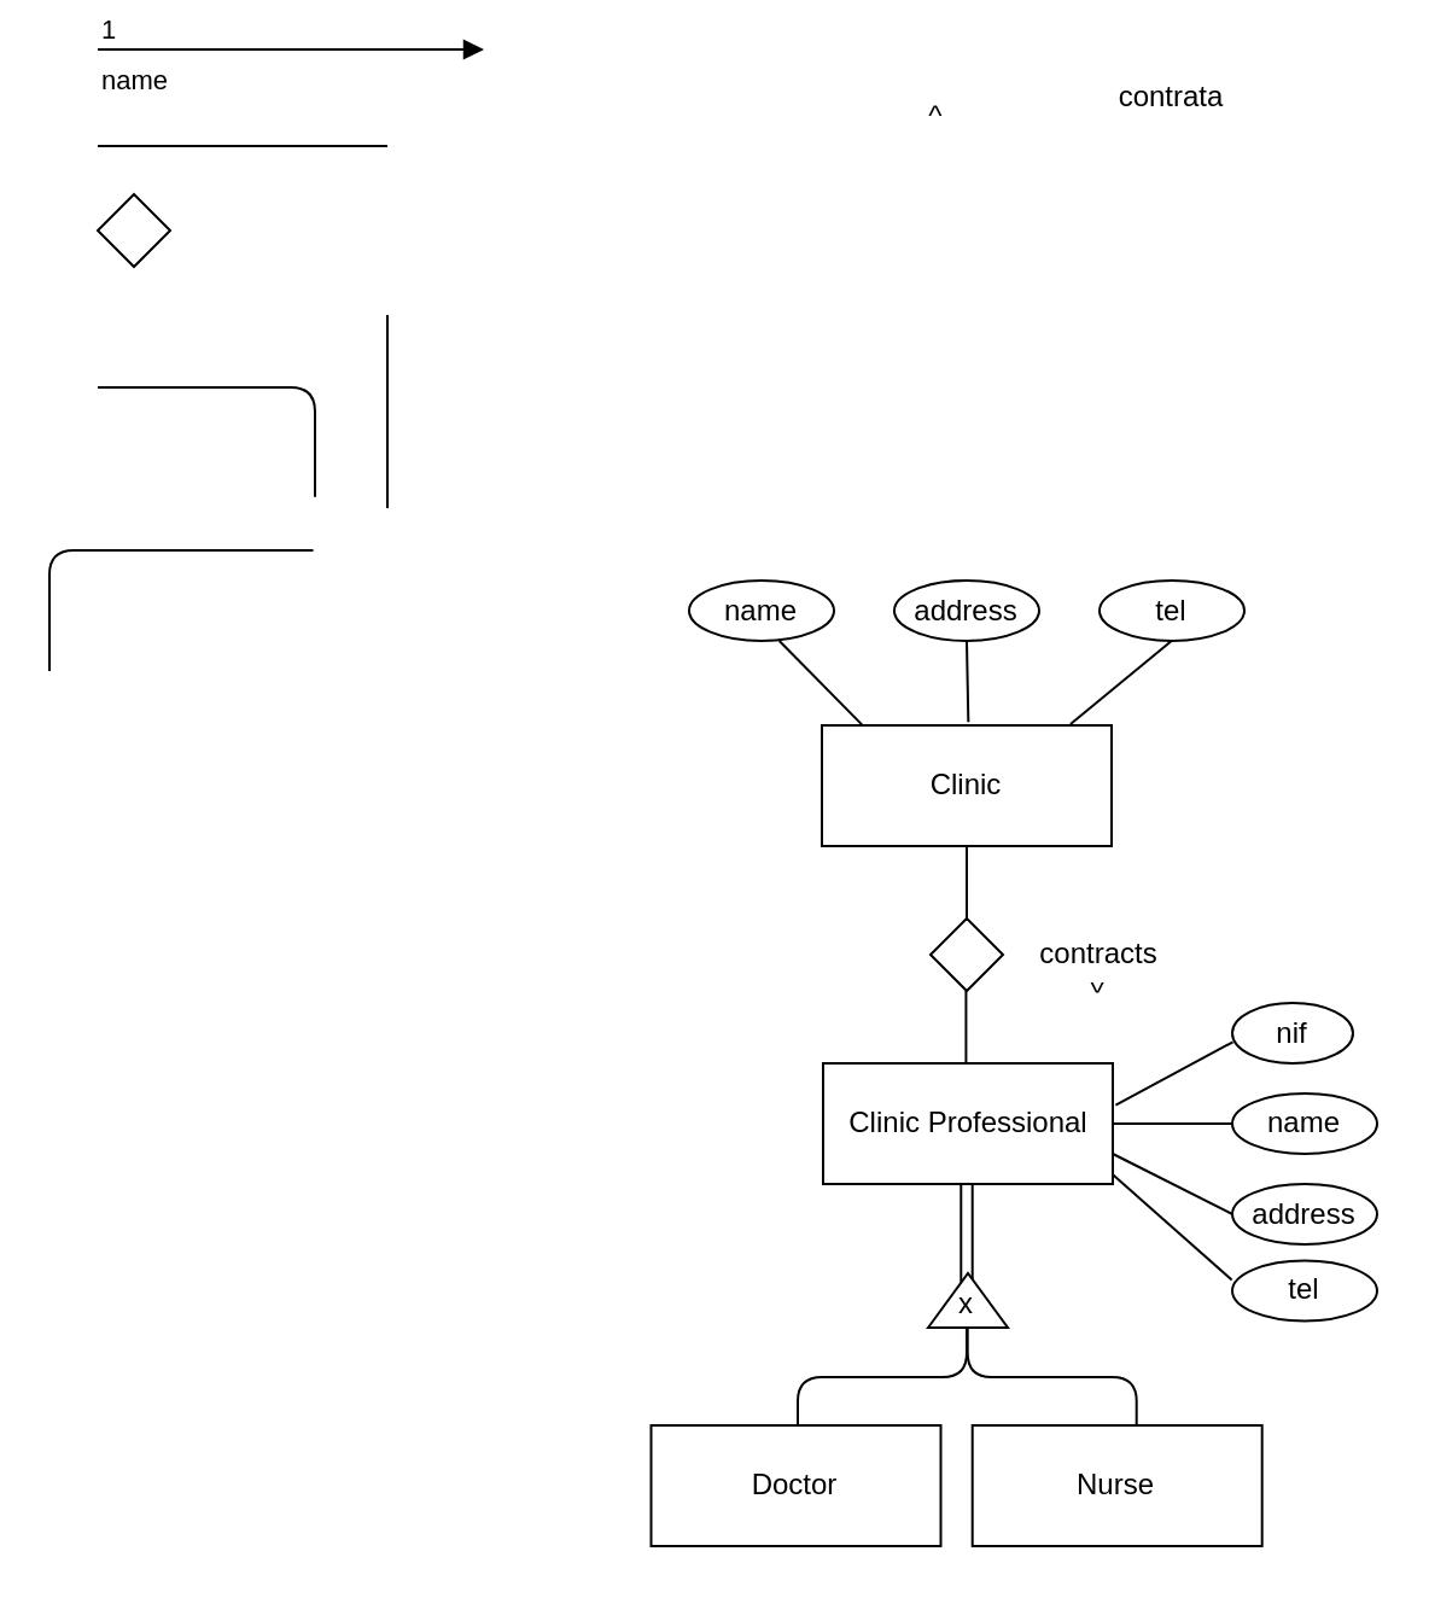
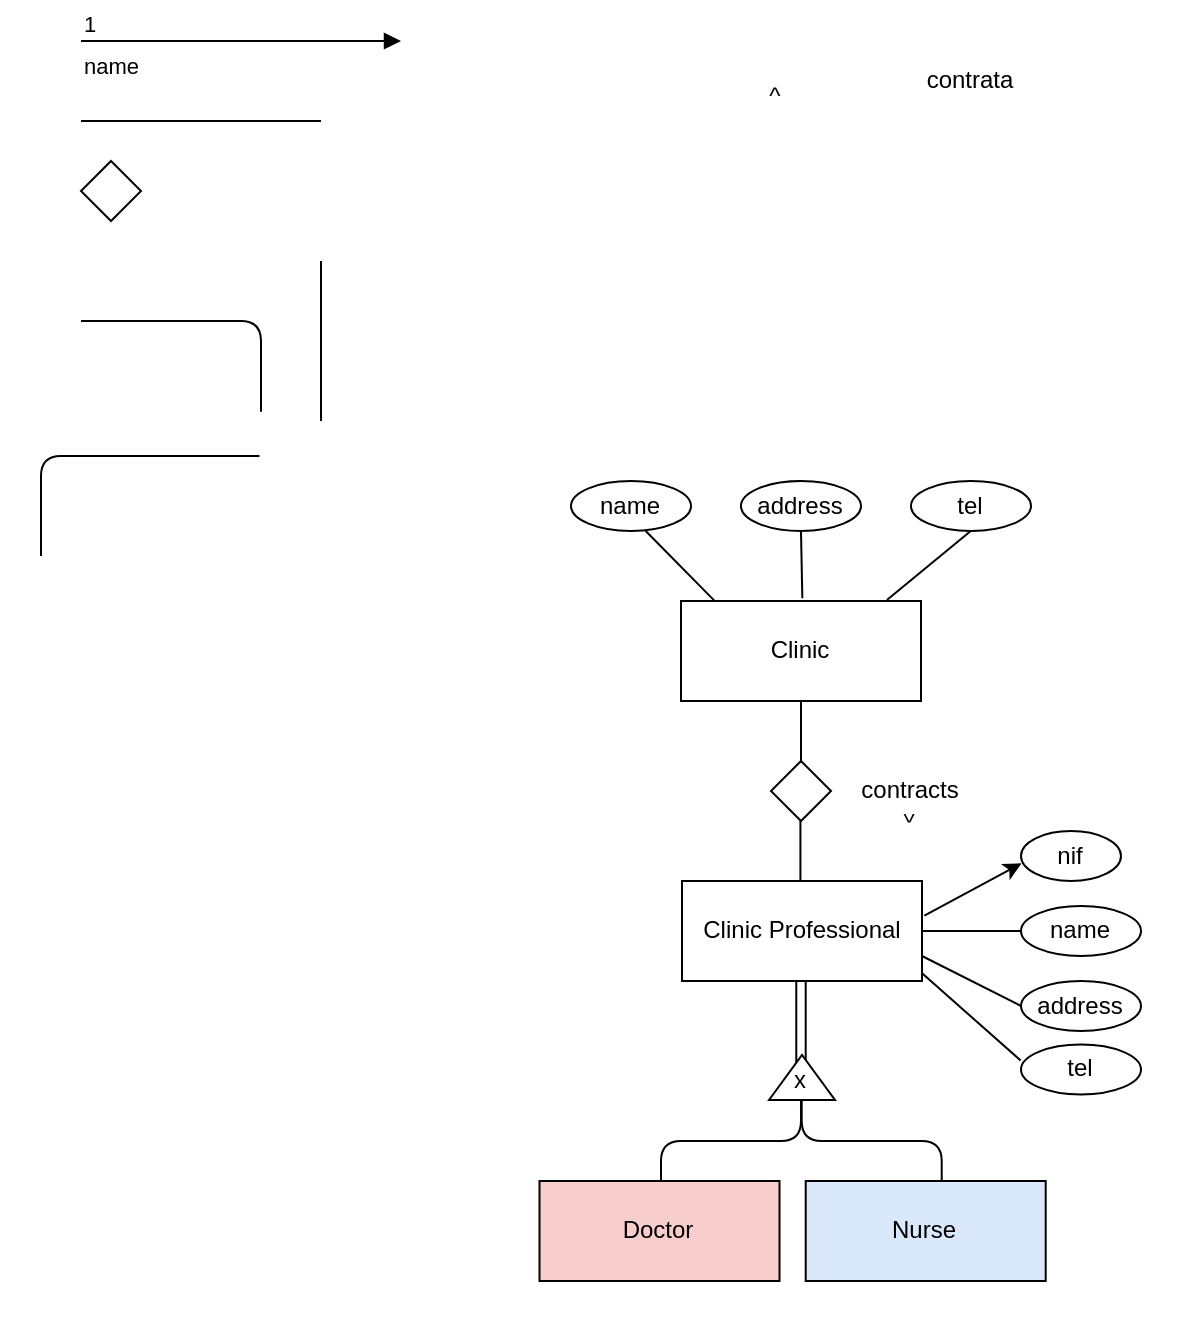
- <mxCell id="35" value="" style="endArrow=none;html=1;rounded=0;entryX=0.005;entryY=0.646;entryDx=0;entryDy=0;exitX=1.01;exitY=0.347;exitDx=0;exitDy=0;exitPerimeter=0;entryPerimeter=0;" edge="1" parent="1" source="28" target="32"><mxGeometry width="50" height="50" relative="1" as="geometry"><mxPoint x="464.07" y="460" as="sourcePoint" /><mxPoint x="505.93" y="425" as="targetPoint" /></mxGeometry></mxCell>
+ <mxCell id="35" value="" style="endArrow=classic;html=1;rounded=0;entryX=0.005;entryY=0.646;entryDx=0;entryDy=0;exitX=1.01;exitY=0.347;exitDx=0;exitDy=0;exitPerimeter=0;entryPerimeter=0;" edge="1" parent="1" source="28" target="32"><mxGeometry width="50" height="50" relative="1" as="geometry"><mxPoint x="464.07" y="460" as="sourcePoint" /><mxPoint x="505.93" y="425" as="targetPoint" /></mxGeometry></mxCell>
- <mxCell id="29" value="Doctor" style="html=1;whiteSpace=wrap;" vertex="1" parent="1"><mxGeometry x="269.25" y="590" width="120" height="50" as="geometry" /></mxCell>
+ <mxCell id="29" value="Doctor" style="html=1;whiteSpace=wrap;fillColor=#f8cecc;" vertex="1" parent="1"><mxGeometry x="269.25" y="590" width="120" height="50" as="geometry" /></mxCell>
- <mxCell id="30" value="Nurse" style="html=1;whiteSpace=wrap;" vertex="1" parent="1"><mxGeometry x="402.35" y="590" width="120" height="50" as="geometry" /></mxCell>
+ <mxCell id="30" value="Nurse" style="html=1;whiteSpace=wrap;fillColor=#dae8fc;" vertex="1" parent="1"><mxGeometry x="402.35" y="590" width="120" height="50" as="geometry" /></mxCell>
